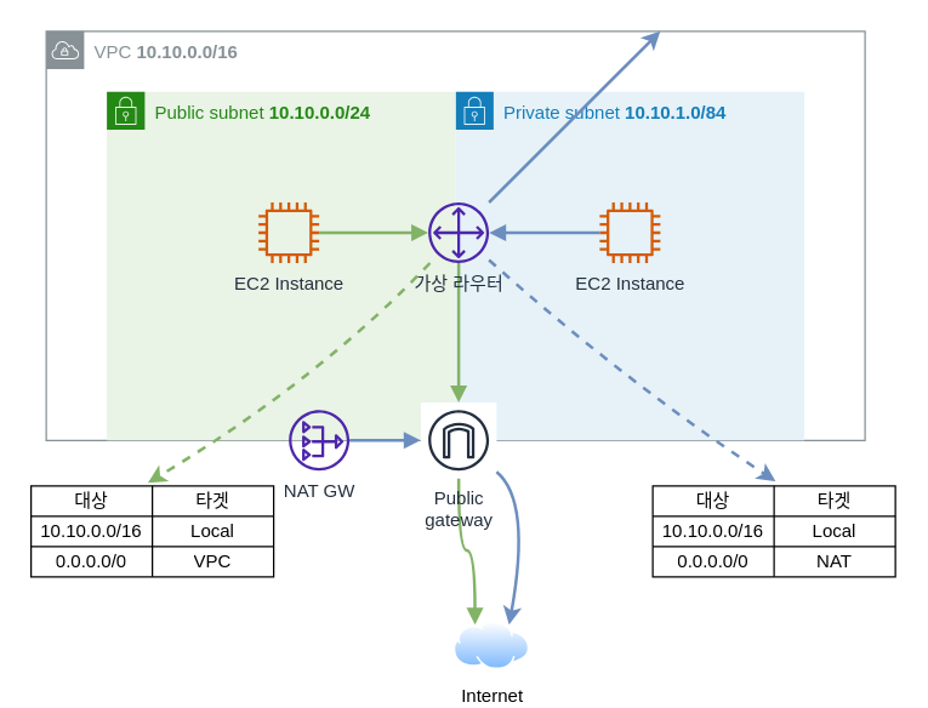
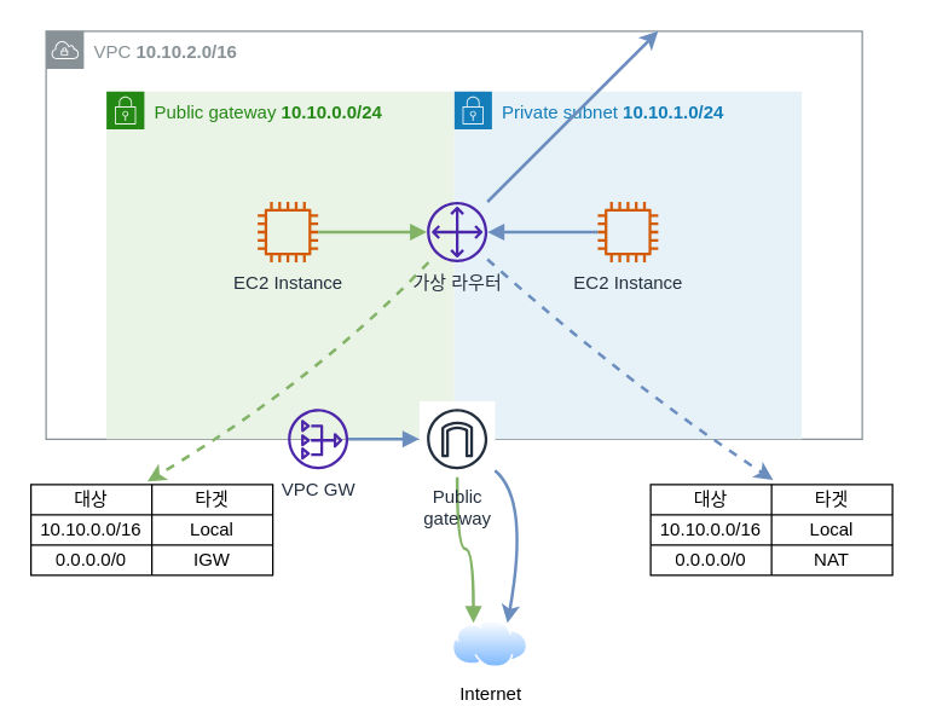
- <mxCell id="2" value="VPC &lt;b&gt;10.10.0.0/16&lt;/b&gt;" style="sketch=0;outlineConnect=0;gradientColor=none;html=1;whiteSpace=wrap;fontSize=12;fontStyle=0;shape=mxgraph.aws4.group;grIcon=mxgraph.aws4.group_vpc;strokeColor=#879196;fillColor=none;verticalAlign=top;align=left;spacingLeft=30;fontColor=#879196;dashed=0;" parent="1" vertex="1"><mxGeometry x="30" y="20" width="540" height="270" as="geometry" /></mxCell>
+ <mxCell id="2" value="VPC &lt;b&gt;10.10.2.0/16&lt;/b&gt;" style="sketch=0;outlineConnect=0;gradientColor=none;html=1;whiteSpace=wrap;fontSize=12;fontStyle=0;shape=mxgraph.aws4.group;grIcon=mxgraph.aws4.group_vpc;strokeColor=#879196;fillColor=none;verticalAlign=top;align=left;spacingLeft=30;fontColor=#879196;dashed=0;" parent="1" vertex="1"><mxGeometry x="30" y="20" width="540" height="270" as="geometry" /></mxCell>
- <mxCell id="5" value="Public subnet &lt;b&gt;10.10.0.0/24&lt;/b&gt;" style="points=[[0,0],[0.25,0],[0.5,0],[0.75,0],[1,0],[1,0.25],[1,0.5],[1,0.75],[1,1],[0.75,1],[0.5,1],[0.25,1],[0,1],[0,0.75],[0,0.5],[0,0.25]];outlineConnect=0;gradientColor=none;html=1;whiteSpace=wrap;fontSize=12;fontStyle=0;container=1;pointerEvents=0;collapsible=0;recursiveResize=0;shape=mxgraph.aws4.group;grIcon=mxgraph.aws4.group_security_group;grStroke=0;strokeColor=#248814;fillColor=#E9F3E6;verticalAlign=top;align=left;spacingLeft=30;fontColor=#248814;dashed=0;" parent="1" vertex="1"><mxGeometry x="70" y="60" width="230" height="230" as="geometry" /></mxCell>
+ <mxCell id="5" value="Public gateway &lt;b&gt;10.10.0.0/24&lt;/b&gt;" style="points=[[0,0],[0.25,0],[0.5,0],[0.75,0],[1,0],[1,0.25],[1,0.5],[1,0.75],[1,1],[0.75,1],[0.5,1],[0.25,1],[0,1],[0,0.75],[0,0.5],[0,0.25]];outlineConnect=0;gradientColor=none;html=1;whiteSpace=wrap;fontSize=12;fontStyle=0;container=1;pointerEvents=0;collapsible=0;recursiveResize=0;shape=mxgraph.aws4.group;grIcon=mxgraph.aws4.group_security_group;grStroke=0;strokeColor=#248814;fillColor=#E9F3E6;verticalAlign=top;align=left;spacingLeft=30;fontColor=#248814;dashed=0;" parent="1" vertex="1"><mxGeometry x="70" y="60" width="230" height="230" as="geometry" /></mxCell>
- <mxCell id="3" value="Private subnet &lt;b&gt;10.10.1.0/84&lt;/b&gt;" style="points=[[0,0],[0.25,0],[0.5,0],[0.75,0],[1,0],[1,0.25],[1,0.5],[1,0.75],[1,1],[0.75,1],[0.5,1],[0.25,1],[0,1],[0,0.75],[0,0.5],[0,0.25]];outlineConnect=0;gradientColor=none;html=1;whiteSpace=wrap;fontSize=12;fontStyle=0;container=1;pointerEvents=0;collapsible=0;recursiveResize=0;shape=mxgraph.aws4.group;grIcon=mxgraph.aws4.group_security_group;grStroke=0;strokeColor=#147EBA;fillColor=#E6F2F8;verticalAlign=top;align=left;spacingLeft=30;fontColor=#147EBA;dashed=0;" parent="1" vertex="1"><mxGeometry x="300" y="60" width="230" height="230" as="geometry" /></mxCell>
+ <mxCell id="3" value="Private subnet &lt;b&gt;10.10.1.0/24&lt;/b&gt;" style="points=[[0,0],[0.25,0],[0.5,0],[0.75,0],[1,0],[1,0.25],[1,0.5],[1,0.75],[1,1],[0.75,1],[0.5,1],[0.25,1],[0,1],[0,0.75],[0,0.5],[0,0.25]];outlineConnect=0;gradientColor=none;html=1;whiteSpace=wrap;fontSize=12;fontStyle=0;container=1;pointerEvents=0;collapsible=0;recursiveResize=0;shape=mxgraph.aws4.group;grIcon=mxgraph.aws4.group_security_group;grStroke=0;strokeColor=#147EBA;fillColor=#E6F2F8;verticalAlign=top;align=left;spacingLeft=30;fontColor=#147EBA;dashed=0;" parent="1" vertex="1"><mxGeometry x="300" y="60" width="230" height="230" as="geometry" /></mxCell>
- <mxCell id="7" style="edgeStyle=orthogonalEdgeStyle;rounded=0;orthogonalLoop=1;jettySize=auto;html=1;strokeWidth=2;fontSize=12;endArrow=block;endFill=1;fillColor=#d5e8d4;strokeColor=#82b366;" parent="1" source="8" target="10" edge="1"><mxGeometry relative="1" as="geometry" /></mxCell>
- <mxCell id="18" value="NAT GW" style="sketch=0;outlineConnect=0;fontColor=#232F3E;gradientColor=none;fillColor=#4D27AA;strokeColor=none;dashed=0;verticalLabelPosition=bottom;verticalAlign=top;align=center;html=1;fontSize=12;fontStyle=0;aspect=fixed;pointerEvents=1;shape=mxgraph.aws4.nat_gateway;" parent="1" vertex="1"><mxGeometry x="190" y="270" width="40" height="40" as="geometry" /></mxCell>
+ <mxCell id="18" value="VPC GW" style="sketch=0;outlineConnect=0;fontColor=#232F3E;gradientColor=none;fillColor=#4D27AA;strokeColor=none;dashed=0;verticalLabelPosition=bottom;verticalAlign=top;align=center;html=1;fontSize=12;fontStyle=0;aspect=fixed;pointerEvents=1;shape=mxgraph.aws4.nat_gateway;" parent="1" vertex="1"><mxGeometry x="190" y="270" width="40" height="40" as="geometry" /></mxCell>
- <mxCell id="29" value="VPC" style="shape=partialRectangle;html=1;whiteSpace=wrap;connectable=0;overflow=hidden;fillColor=none;top=0;left=0;bottom=0;right=0;pointerEvents=1;" vertex="1" parent="27"><mxGeometry x="80" width="80" height="20" as="geometry"><mxRectangle width="80" height="20" as="alternateBounds" /></mxGeometry></mxCell>
+ <mxCell id="29" value="IGW" style="shape=partialRectangle;html=1;whiteSpace=wrap;connectable=0;overflow=hidden;fillColor=none;top=0;left=0;bottom=0;right=0;pointerEvents=1;" vertex="1" parent="27"><mxGeometry x="80" width="80" height="20" as="geometry"><mxRectangle width="80" height="20" as="alternateBounds" /></mxGeometry></mxCell>
